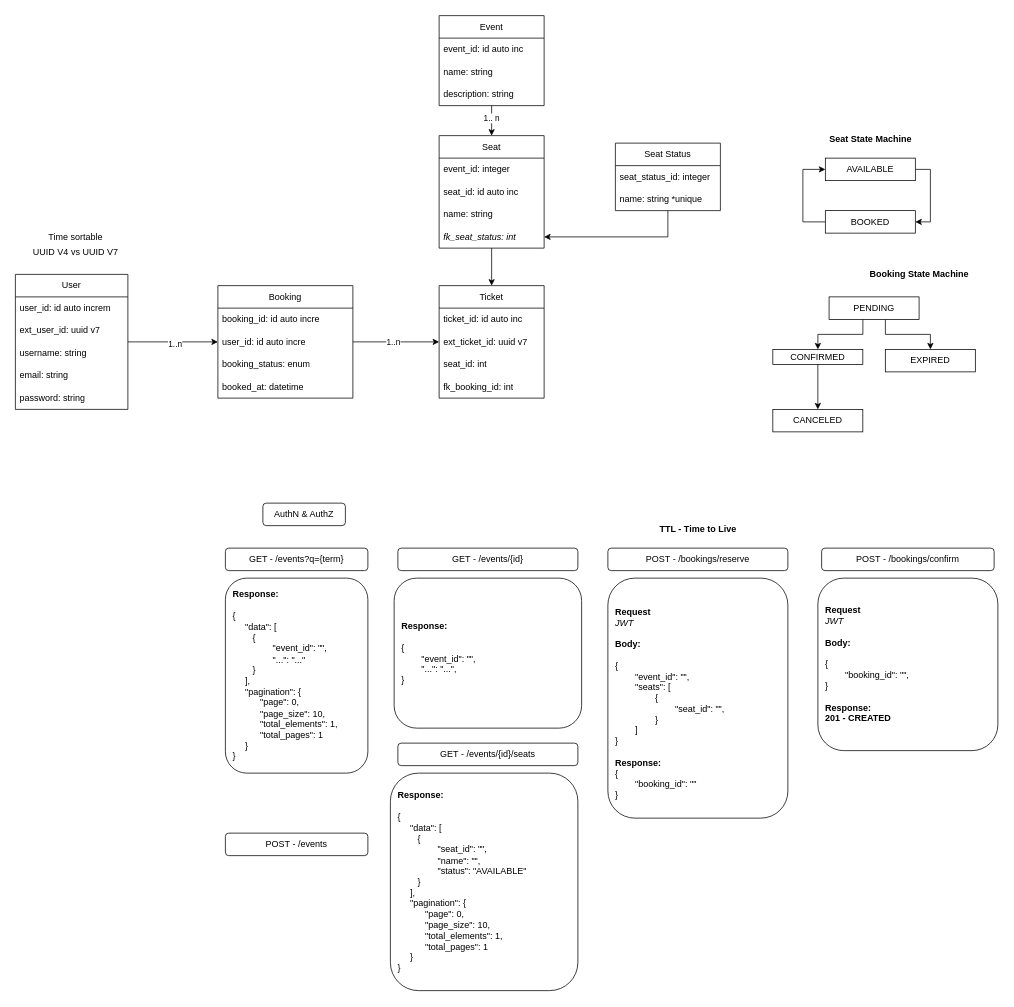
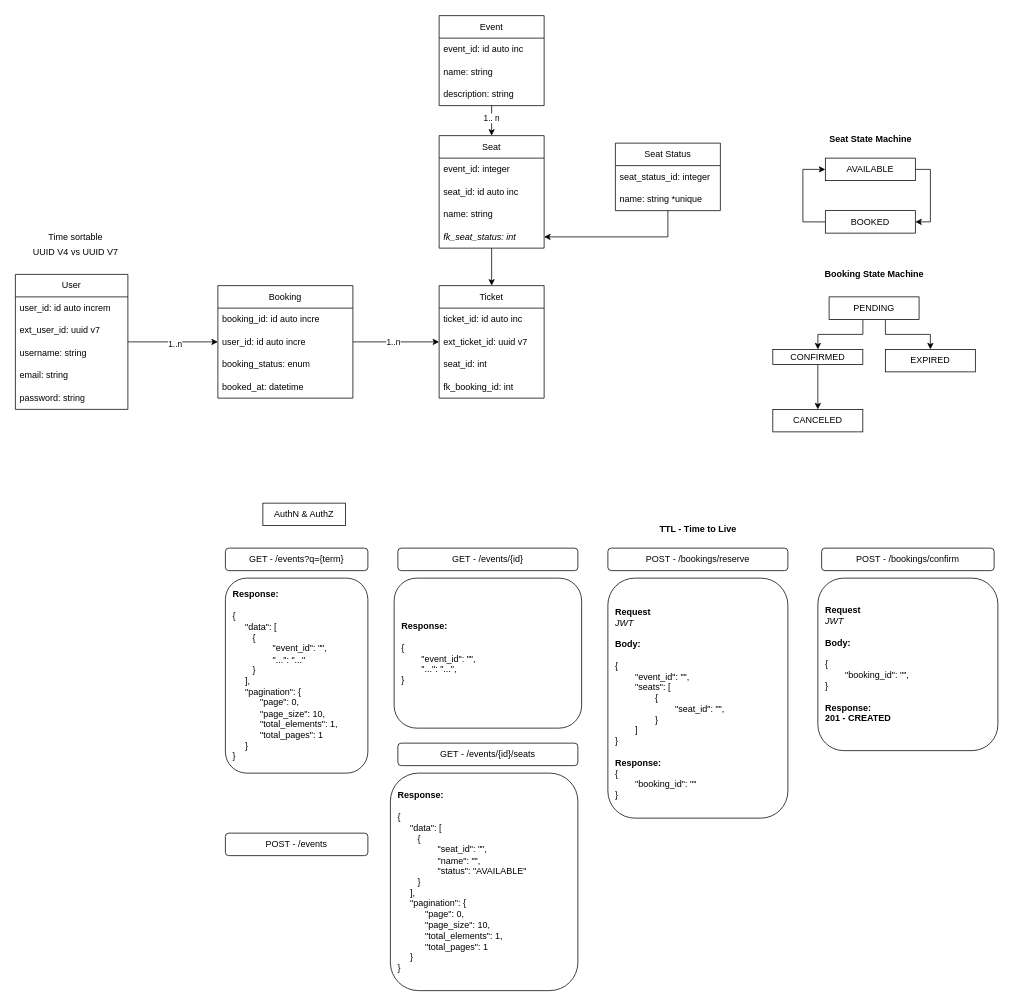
- <mxCell id="56" value="Booking State Machine" style="text;html=1;align=center;verticalAlign=middle;resizable=0;points=[];autosize=1;strokeColor=none;fillColor=none;fontStyle=1" parent="1" vertex="1"><mxGeometry x="1149.94" y="350" width="150" height="30" as="geometry" /></mxCell>
+ <mxCell id="56" value="Booking State Machine" style="text;html=1;align=center;verticalAlign=middle;resizable=0;points=[];autosize=1;strokeColor=none;fillColor=none;fontStyle=1" parent="1" vertex="1"><mxGeometry x="1089.94" y="350" width="150" height="30" as="geometry" /></mxCell>
- <mxCell id="27" value="AuthN &amp;amp; AuthZ" style="rounded=1;whiteSpace=wrap;html=1;" parent="1" vertex="1"><mxGeometry x="350" y="670" width="110" height="30" as="geometry" /></mxCell>
+ <mxCell id="27" value="AuthN &amp;amp; AuthZ" style="whiteSpace=wrap;html=1;rounded=0;" parent="1" vertex="1"><mxGeometry x="350" y="670" width="110" height="30" as="geometry" /></mxCell>
